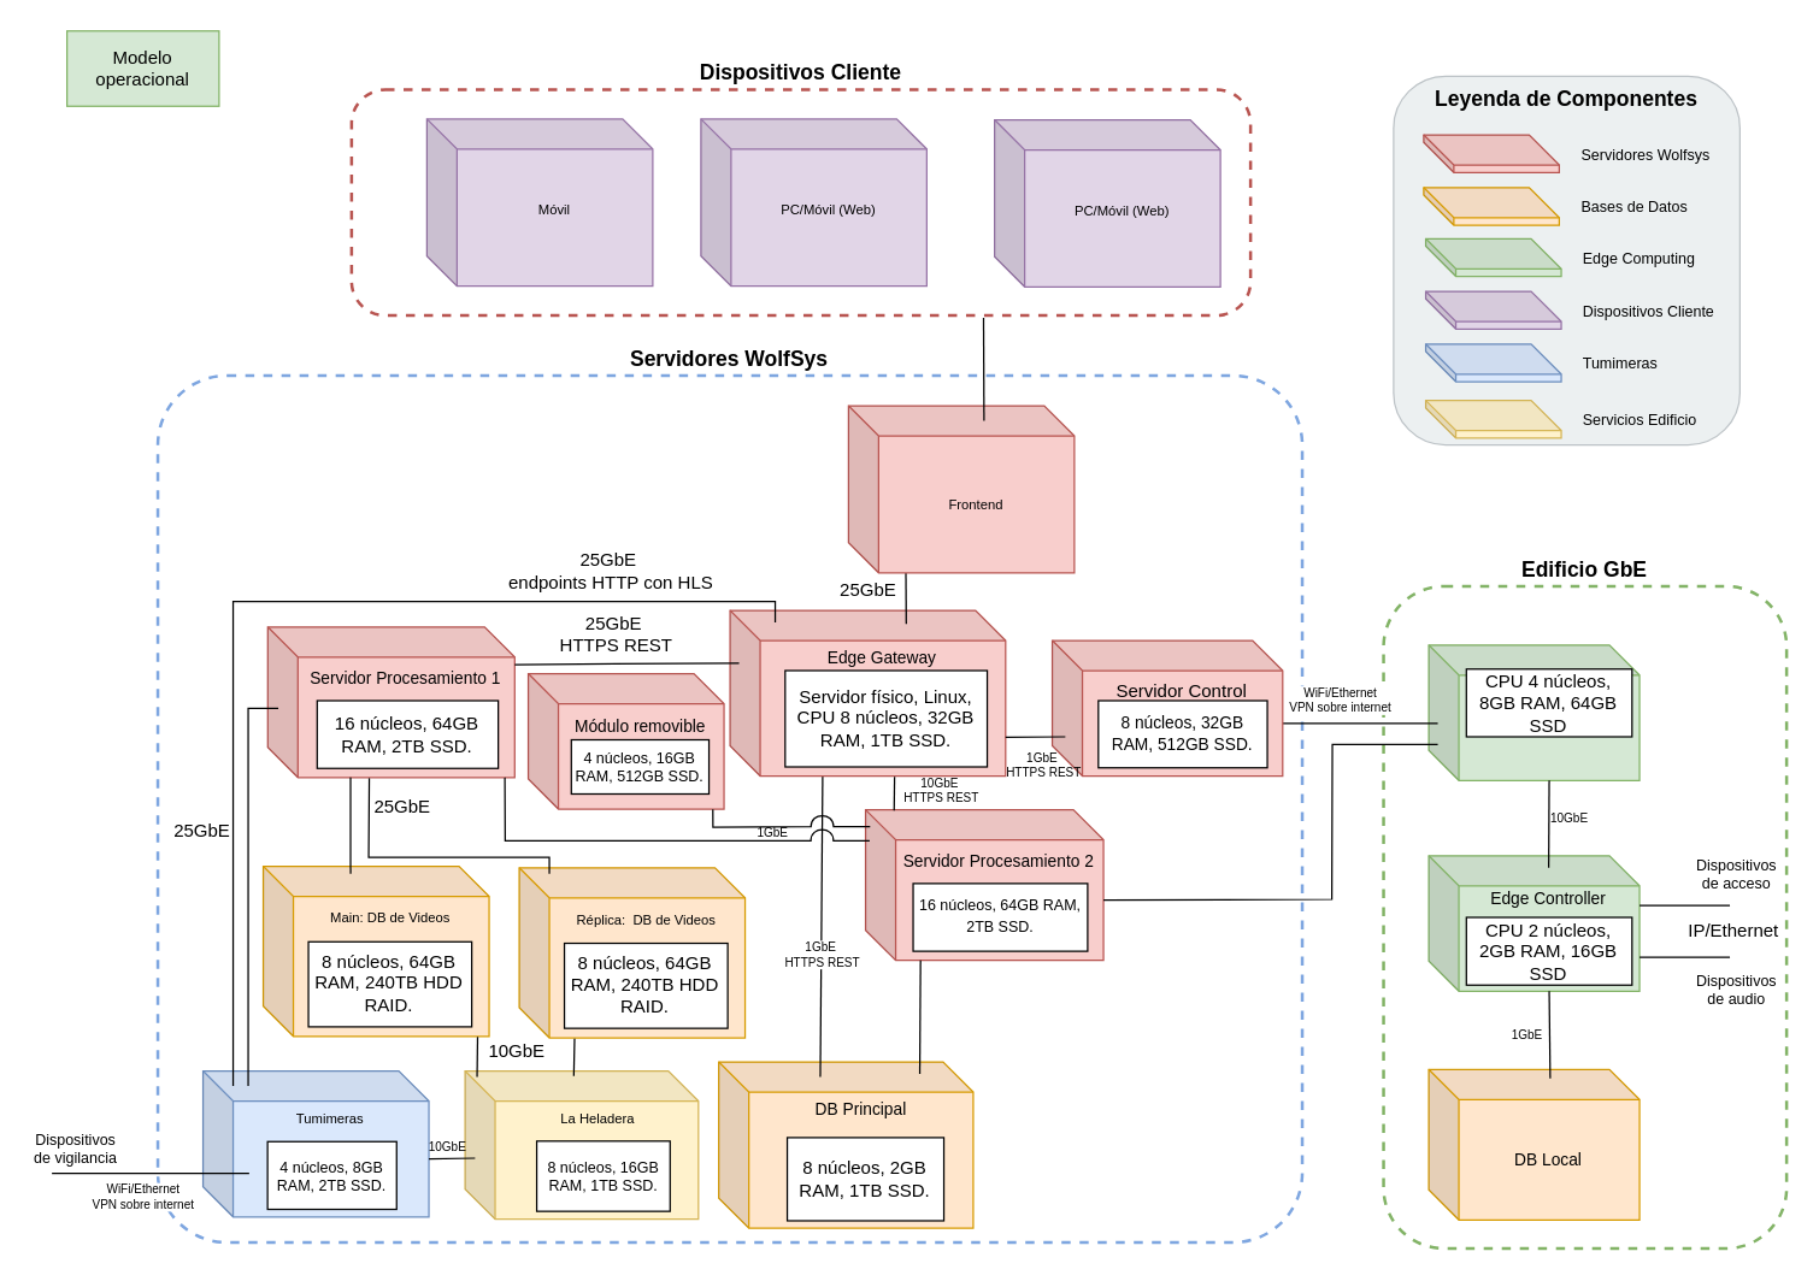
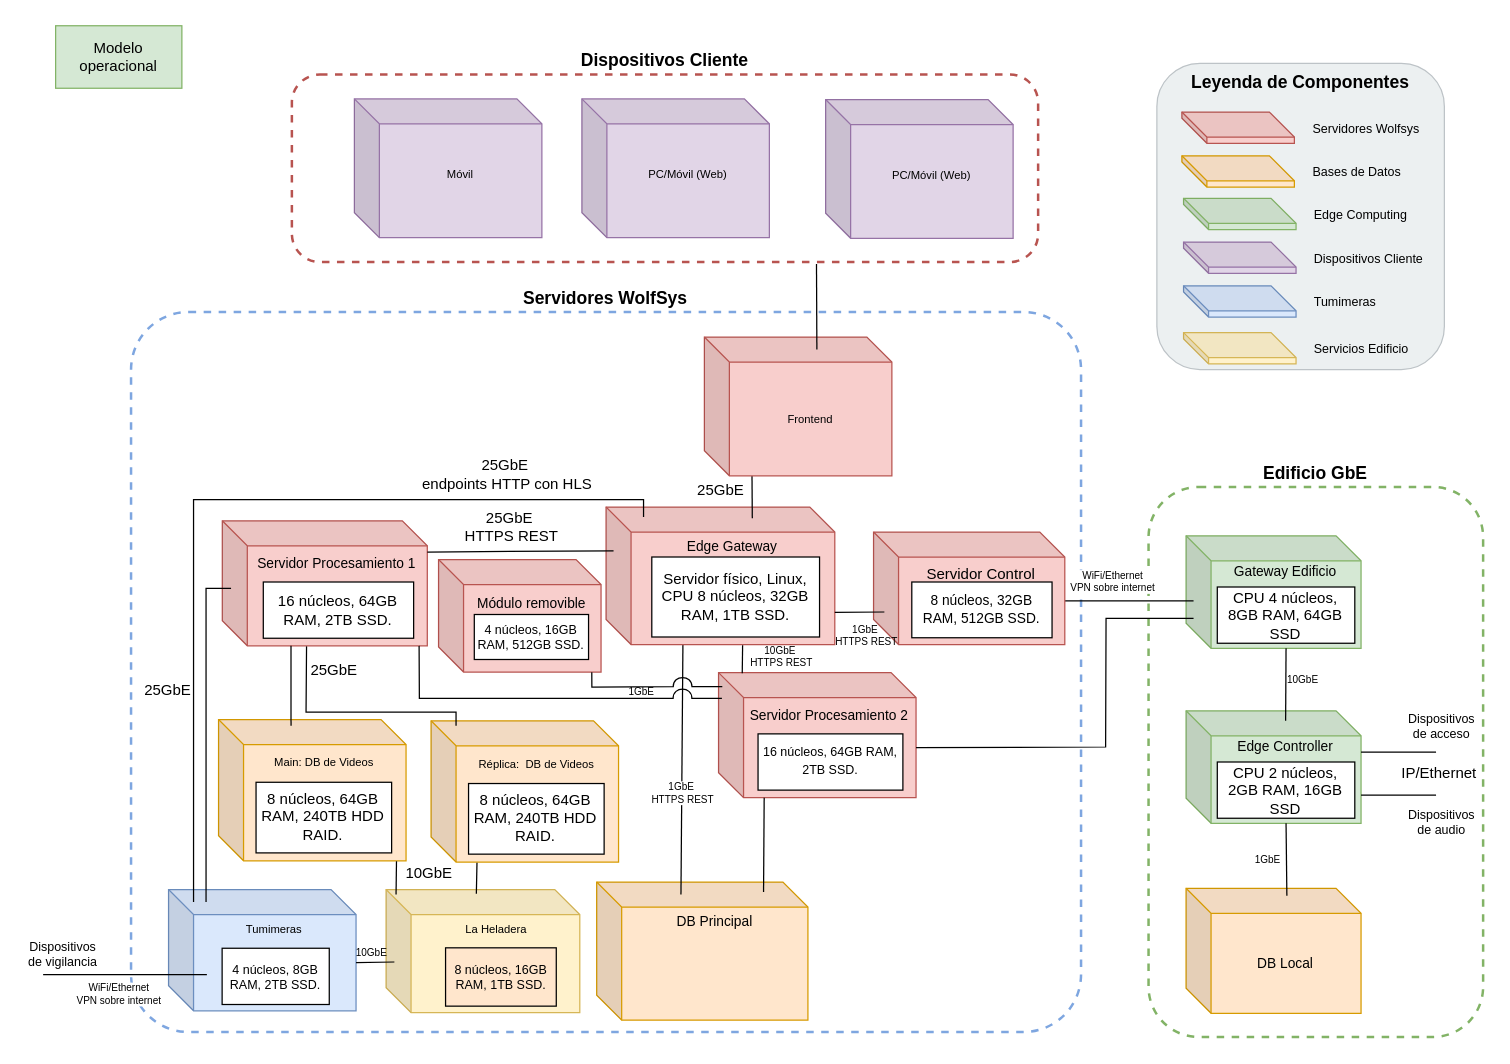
- <mxCell id="6" value="CPU 4 núcleos, 8GB RAM, 64GB SSD" style="rounded=0;whiteSpace=wrap;html=1;" parent="4" vertex="1"><mxGeometry x="25" y="16" width="110" height="45" as="geometry" /></mxCell>
+ <mxCell id="6" value="CPU 4 núcleos, 8GB RAM, 64GB SSD" style="rounded=0;whiteSpace=wrap;html=1;" parent="4" vertex="1"><mxGeometry x="25" y="41" width="110" height="45" as="geometry" /></mxCell>
- <mxCell id="57" value="&lt;span style=&quot;font-size: 10px;&quot;&gt;8 núcleos, 16GB RAM, 1TB SSD.&lt;/span&gt;" style="rounded=0;whiteSpace=wrap;html=1;fontSize=9;" parent="55" vertex="1"><mxGeometry x="47.607" y="46.658" width="88.571" height="46.658" as="geometry" /></mxCell>
+ <mxCell id="57" value="&lt;span style=&quot;font-size: 10px;&quot;&gt;8 núcleos, 16GB RAM, 1TB SSD.&lt;/span&gt;" style="rounded=0;whiteSpace=wrap;html=1;fontSize=9;fillColor=#ffe6cc;" parent="55" vertex="1"><mxGeometry x="47.607" y="46.658" width="88.571" height="46.658" as="geometry" /></mxCell>
- <mxCell id="24" value="&lt;span&gt;8 núcleos, 2GB RAM, 1TB SSD.&lt;/span&gt;" style="rounded=0;whiteSpace=wrap;html=1;fontSize=12;" parent="22" vertex="1"><mxGeometry x="45.5" y="50.339" width="104.0" height="55.25" as="geometry" /></mxCell>
